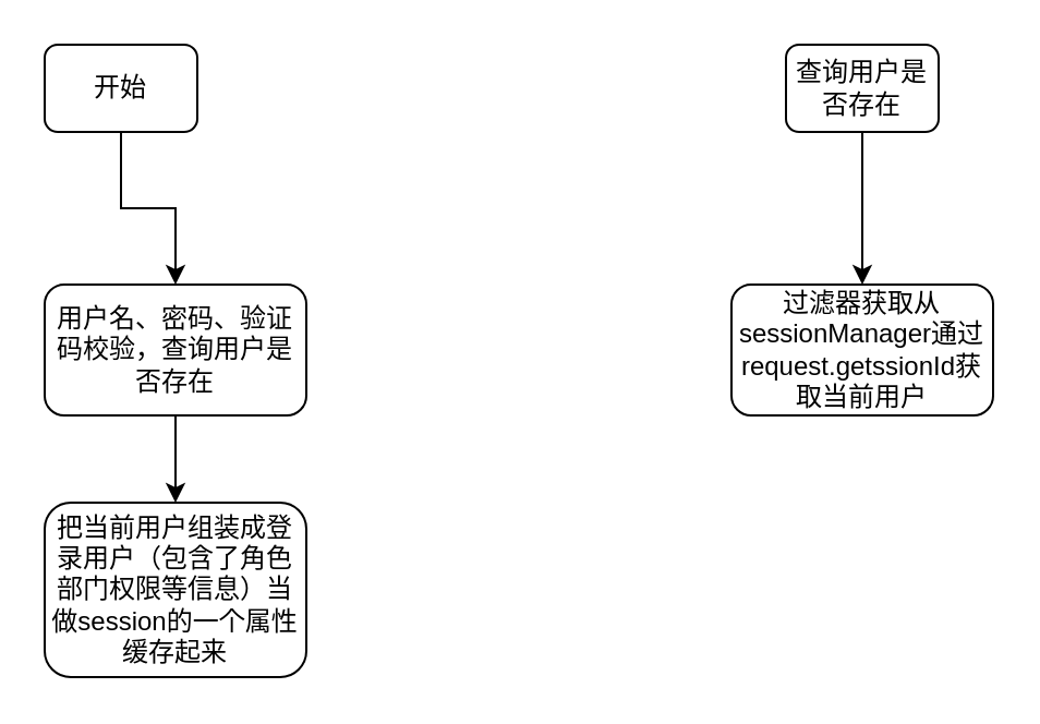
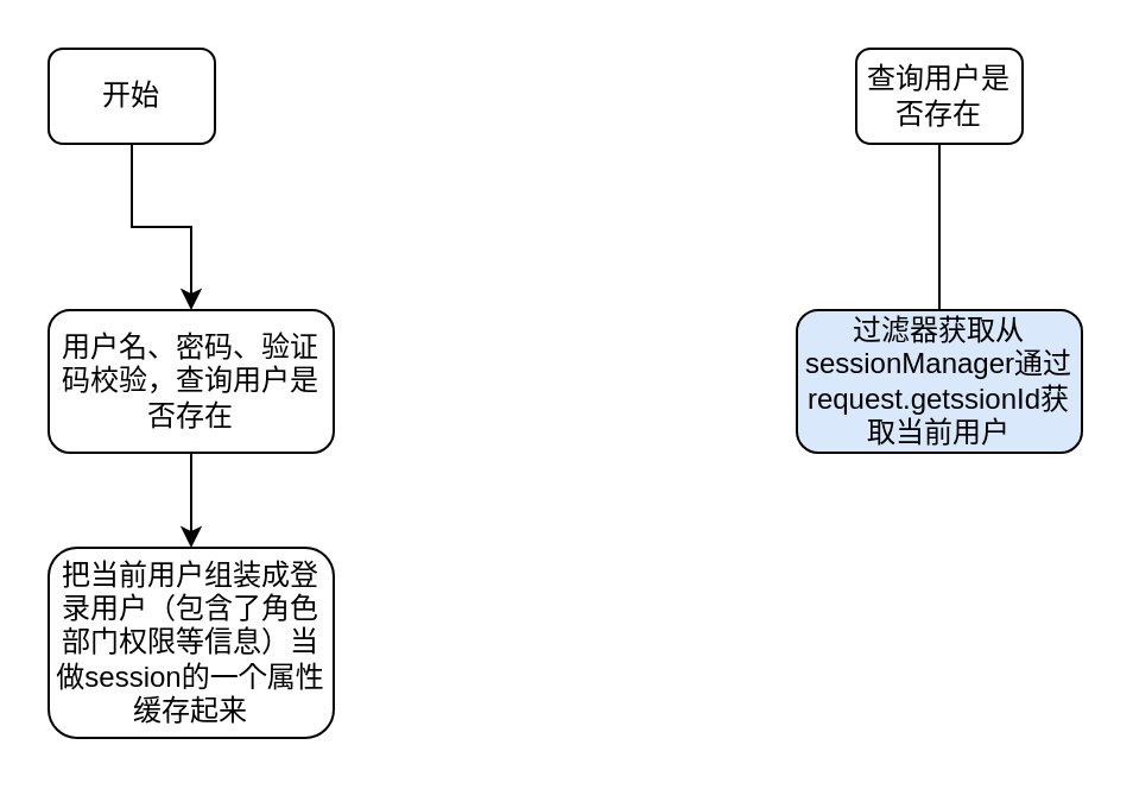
- <mxCell id="7" value="" style="edgeStyle=orthogonalEdgeStyle;rounded=0;orthogonalLoop=1;jettySize=auto;html=1;" edge="1" parent="1" source="8" target="9"><mxGeometry relative="1" as="geometry" /></mxCell>
+ <mxCell id="7" value="" style="edgeStyle=orthogonalEdgeStyle;rounded=0;orthogonalLoop=1;jettySize=auto;html=1;endArrow=none;" edge="1" parent="1" source="8" target="9"><mxGeometry relative="1" as="geometry" /></mxCell>
- <mxCell id="9" value="过滤器获取从sessionManager通过request.getssionId获取当前用户" style="whiteSpace=wrap;html=1;rounded=1;" vertex="1" parent="1"><mxGeometry x="335" y="130" width="120" height="60" as="geometry" /></mxCell>
+ <mxCell id="9" value="过滤器获取从sessionManager通过request.getssionId获取当前用户" style="whiteSpace=wrap;html=1;rounded=1;fillColor=#dae8fc;" vertex="1" parent="1"><mxGeometry x="335" y="130" width="120" height="60" as="geometry" /></mxCell>
